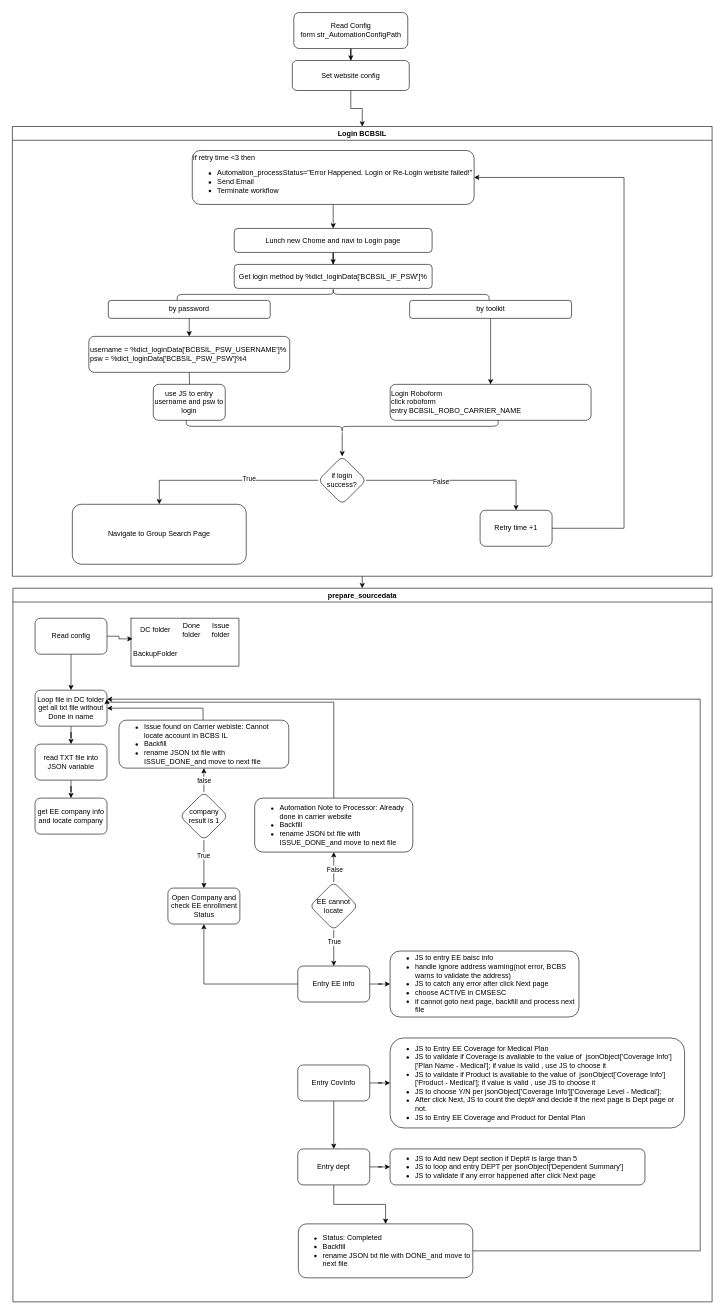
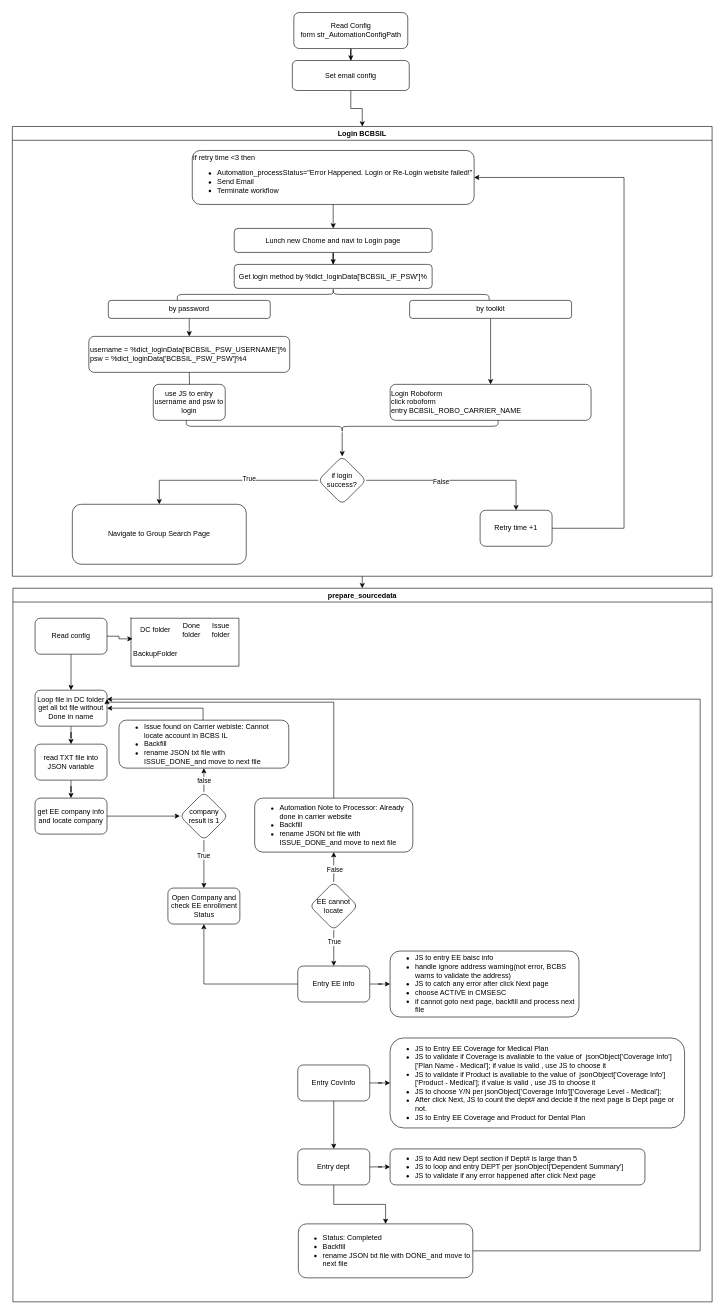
- <mxCell id="5" value="Set website config" style="whiteSpace=wrap;html=1;rounded=1;" vertex="1" parent="1"><mxGeometry x="487" y="100" width="195" height="50" as="geometry" /></mxCell>
+ <mxCell id="5" value="Set email config" style="whiteSpace=wrap;html=1;rounded=1;" vertex="1" parent="1"><mxGeometry x="487" y="100" width="195" height="50" as="geometry" /></mxCell>
+ <mxCell id="49" value="" style="edgeStyle=orthogonalEdgeStyle;rounded=0;orthogonalLoop=1;jettySize=auto;html=1;" edge="1" parent="32" source="50" target="55"><mxGeometry relative="1" as="geometry" /></mxCell>
